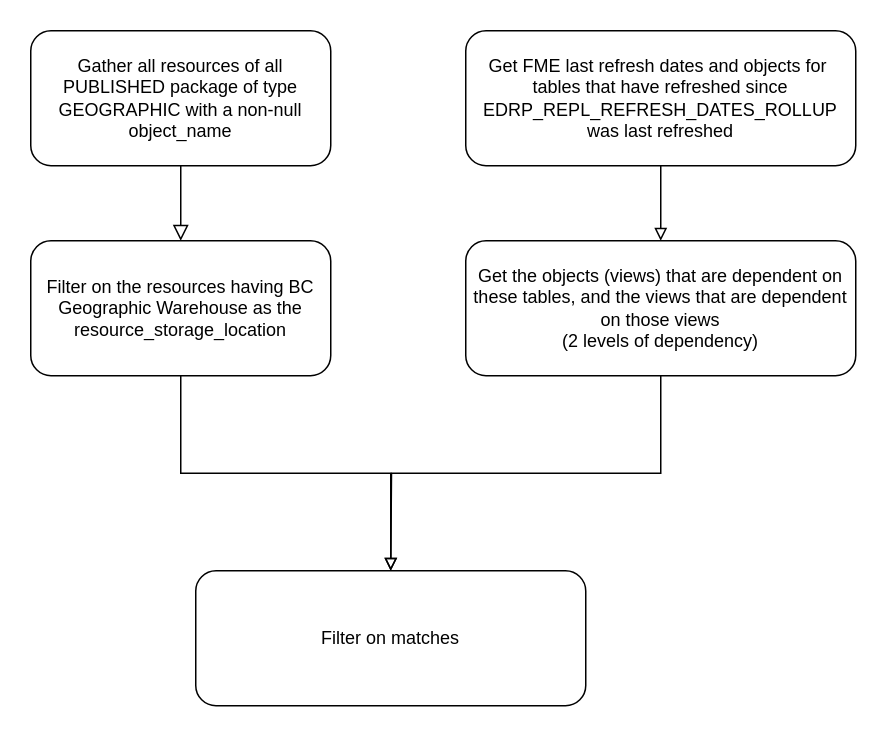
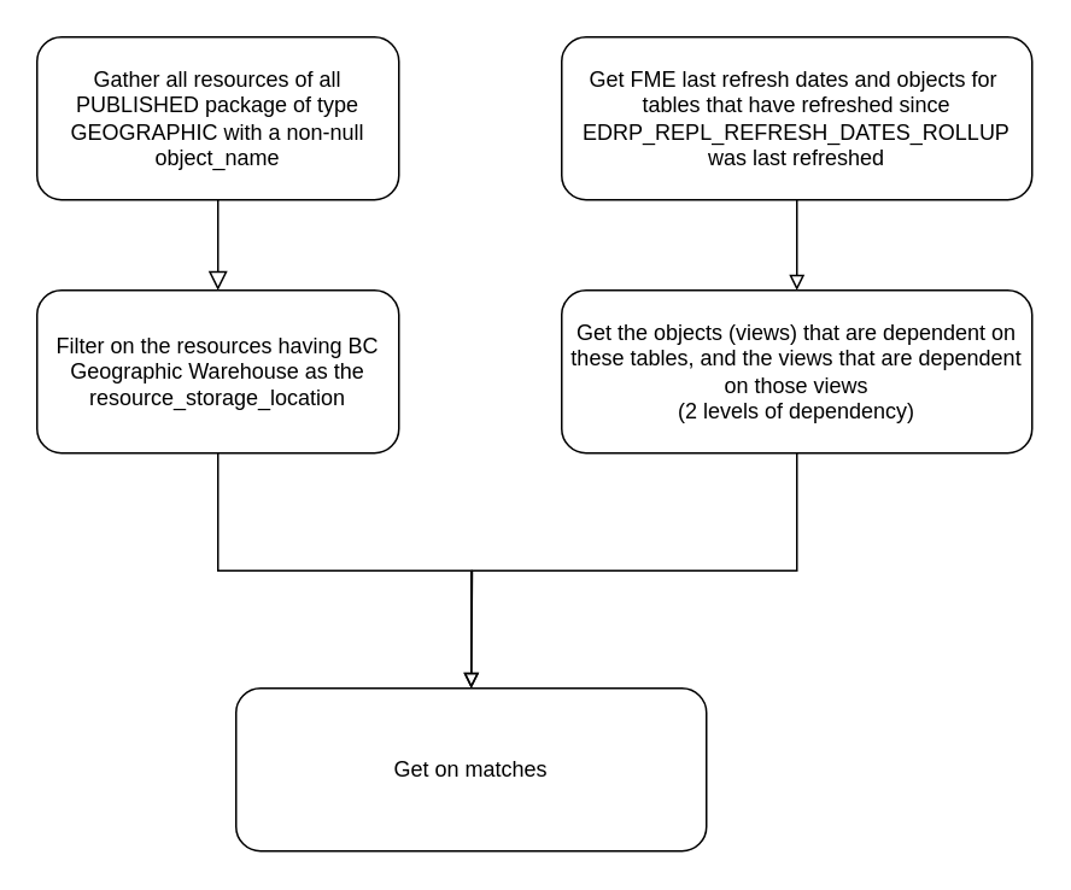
- <mxCell id="10" value="Filter on matches" style="rounded=1;whiteSpace=wrap;html=1;fontSize=12;glass=0;strokeWidth=1;shadow=0;" vertex="1" parent="1"><mxGeometry x="130" y="380" width="260" height="90" as="geometry" /></mxCell>
+ <mxCell id="10" value="Get on matches" style="rounded=1;whiteSpace=wrap;html=1;fontSize=12;glass=0;strokeWidth=1;shadow=0;" vertex="1" parent="1"><mxGeometry x="130" y="380" width="260" height="90" as="geometry" /></mxCell>
